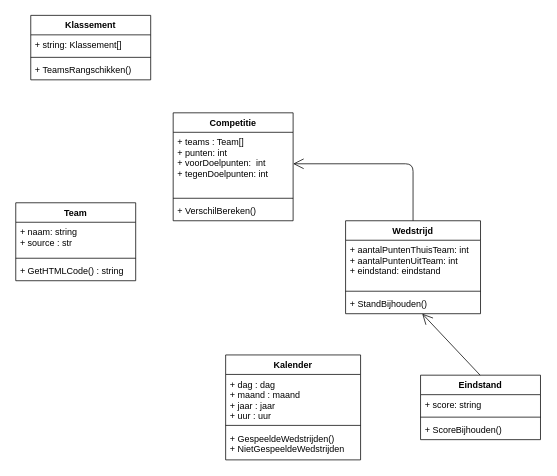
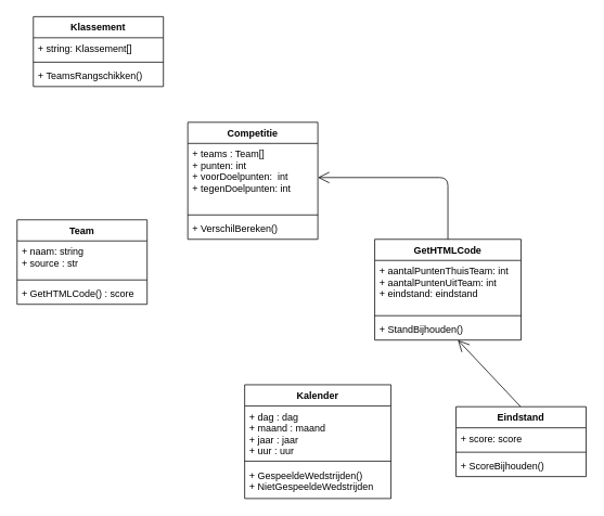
- <mxCell id="14" value="Wedstrijd" style="swimlane;fontStyle=1;align=center;verticalAlign=top;childLayout=stackLayout;horizontal=1;startSize=26;horizontalStack=0;resizeParent=1;resizeParentMax=0;resizeLast=0;collapsible=1;marginBottom=0;" vertex="1" parent="1"><mxGeometry x="460" y="294" width="180" height="124" as="geometry" /></mxCell>
+ <mxCell id="14" value="GetHTMLCode" style="swimlane;fontStyle=1;align=center;verticalAlign=top;childLayout=stackLayout;horizontal=1;startSize=26;horizontalStack=0;resizeParent=1;resizeParentMax=0;resizeLast=0;collapsible=1;marginBottom=0;" vertex="1" parent="1"><mxGeometry x="460" y="294" width="180" height="124" as="geometry" /></mxCell>
- <mxCell id="25" value="+ GetHTMLCode() : string" style="text;strokeColor=none;fillColor=none;align=left;verticalAlign=top;spacingLeft=4;spacingRight=4;overflow=hidden;rotatable=0;points=[[0,0.5],[1,0.5]];portConstraint=eastwest;" vertex="1" parent="22"><mxGeometry y="78" width="160" height="26" as="geometry" /></mxCell>
+ <mxCell id="25" value="+ GetHTMLCode() : score" style="text;strokeColor=none;fillColor=none;align=left;verticalAlign=top;spacingLeft=4;spacingRight=4;overflow=hidden;rotatable=0;points=[[0,0.5],[1,0.5]];portConstraint=eastwest;" vertex="1" parent="22"><mxGeometry y="78" width="160" height="26" as="geometry" /></mxCell>
- <mxCell id="19" value="+ score: string" style="text;strokeColor=none;fillColor=none;align=left;verticalAlign=top;spacingLeft=4;spacingRight=4;overflow=hidden;rotatable=0;points=[[0,0.5],[1,0.5]];portConstraint=eastwest;" vertex="1" parent="18"><mxGeometry y="26" width="160" height="26" as="geometry" /></mxCell>
+ <mxCell id="19" value="+ score: score" style="text;strokeColor=none;fillColor=none;align=left;verticalAlign=top;spacingLeft=4;spacingRight=4;overflow=hidden;rotatable=0;points=[[0,0.5],[1,0.5]];portConstraint=eastwest;" vertex="1" parent="18"><mxGeometry y="26" width="160" height="26" as="geometry" /></mxCell>
